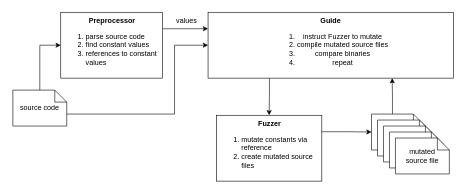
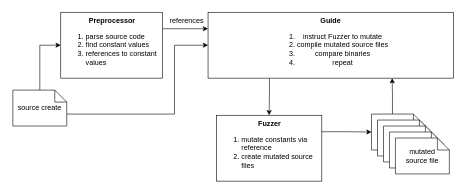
- <mxCell id="15" value="values" style="text;html=1;align=center;verticalAlign=middle;resizable=0;points=[];autosize=1;strokeColor=none;fillColor=none;" vertex="1" parent="1"><mxGeometry x="270" y="20" width="80" height="30" as="geometry" /></mxCell>
+ <mxCell id="15" value="references" style="text;html=1;align=center;verticalAlign=middle;resizable=0;points=[];autosize=1;strokeColor=none;fillColor=none;" vertex="1" parent="1"><mxGeometry x="270" y="20" width="80" height="30" as="geometry" /></mxCell>
- <mxCell id="4" value="source code" style="shape=note;size=20;whiteSpace=wrap;html=1;" vertex="1" parent="1"><mxGeometry x="20" y="150" width="90" height="60" as="geometry" /></mxCell>
+ <mxCell id="4" value="source create" style="shape=note;size=20;whiteSpace=wrap;html=1;" vertex="1" parent="1"><mxGeometry x="20" y="150" width="90" height="60" as="geometry" /></mxCell>
